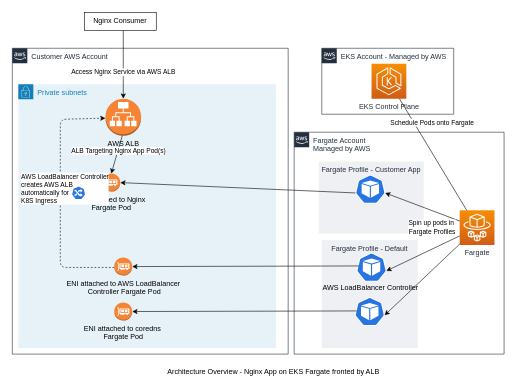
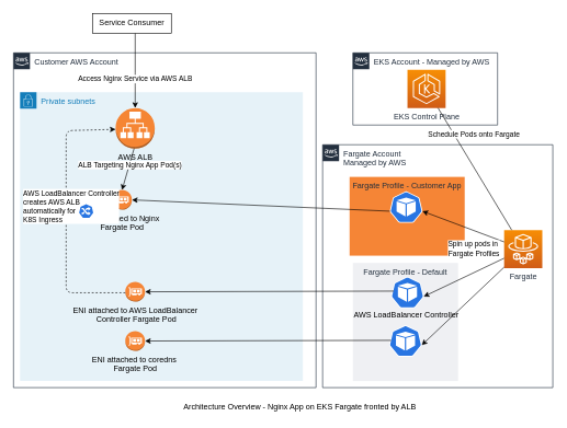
- <mxCell id="33" value="Nginx Consumer" style="rounded=0;whiteSpace=wrap;html=1;" vertex="1" parent="1"><mxGeometry x="140" y="20" width="120" height="30" as="geometry" /></mxCell>
+ <mxCell id="33" value="Service Consumer" style="rounded=0;whiteSpace=wrap;html=1;" vertex="1" parent="1"><mxGeometry x="140" y="20" width="120" height="30" as="geometry" /></mxCell>
- <mxCell id="3" value="Fargate Profile - Customer App" style="fillColor=#EFF0F3;strokeColor=none;dashed=0;verticalAlign=top;fontStyle=0;fontColor=#232F3D;" parent="1" vertex="1"><mxGeometry x="531" y="269" width="175" height="120" as="geometry" /></mxCell>
+ <mxCell id="3" value="Fargate Profile - Customer App" style="fillColor=#f58536;strokeColor=none;dashed=0;verticalAlign=top;fontStyle=0;fontColor=#232F3D;" parent="1" vertex="1"><mxGeometry x="531" y="269" width="175" height="120" as="geometry" /></mxCell>
